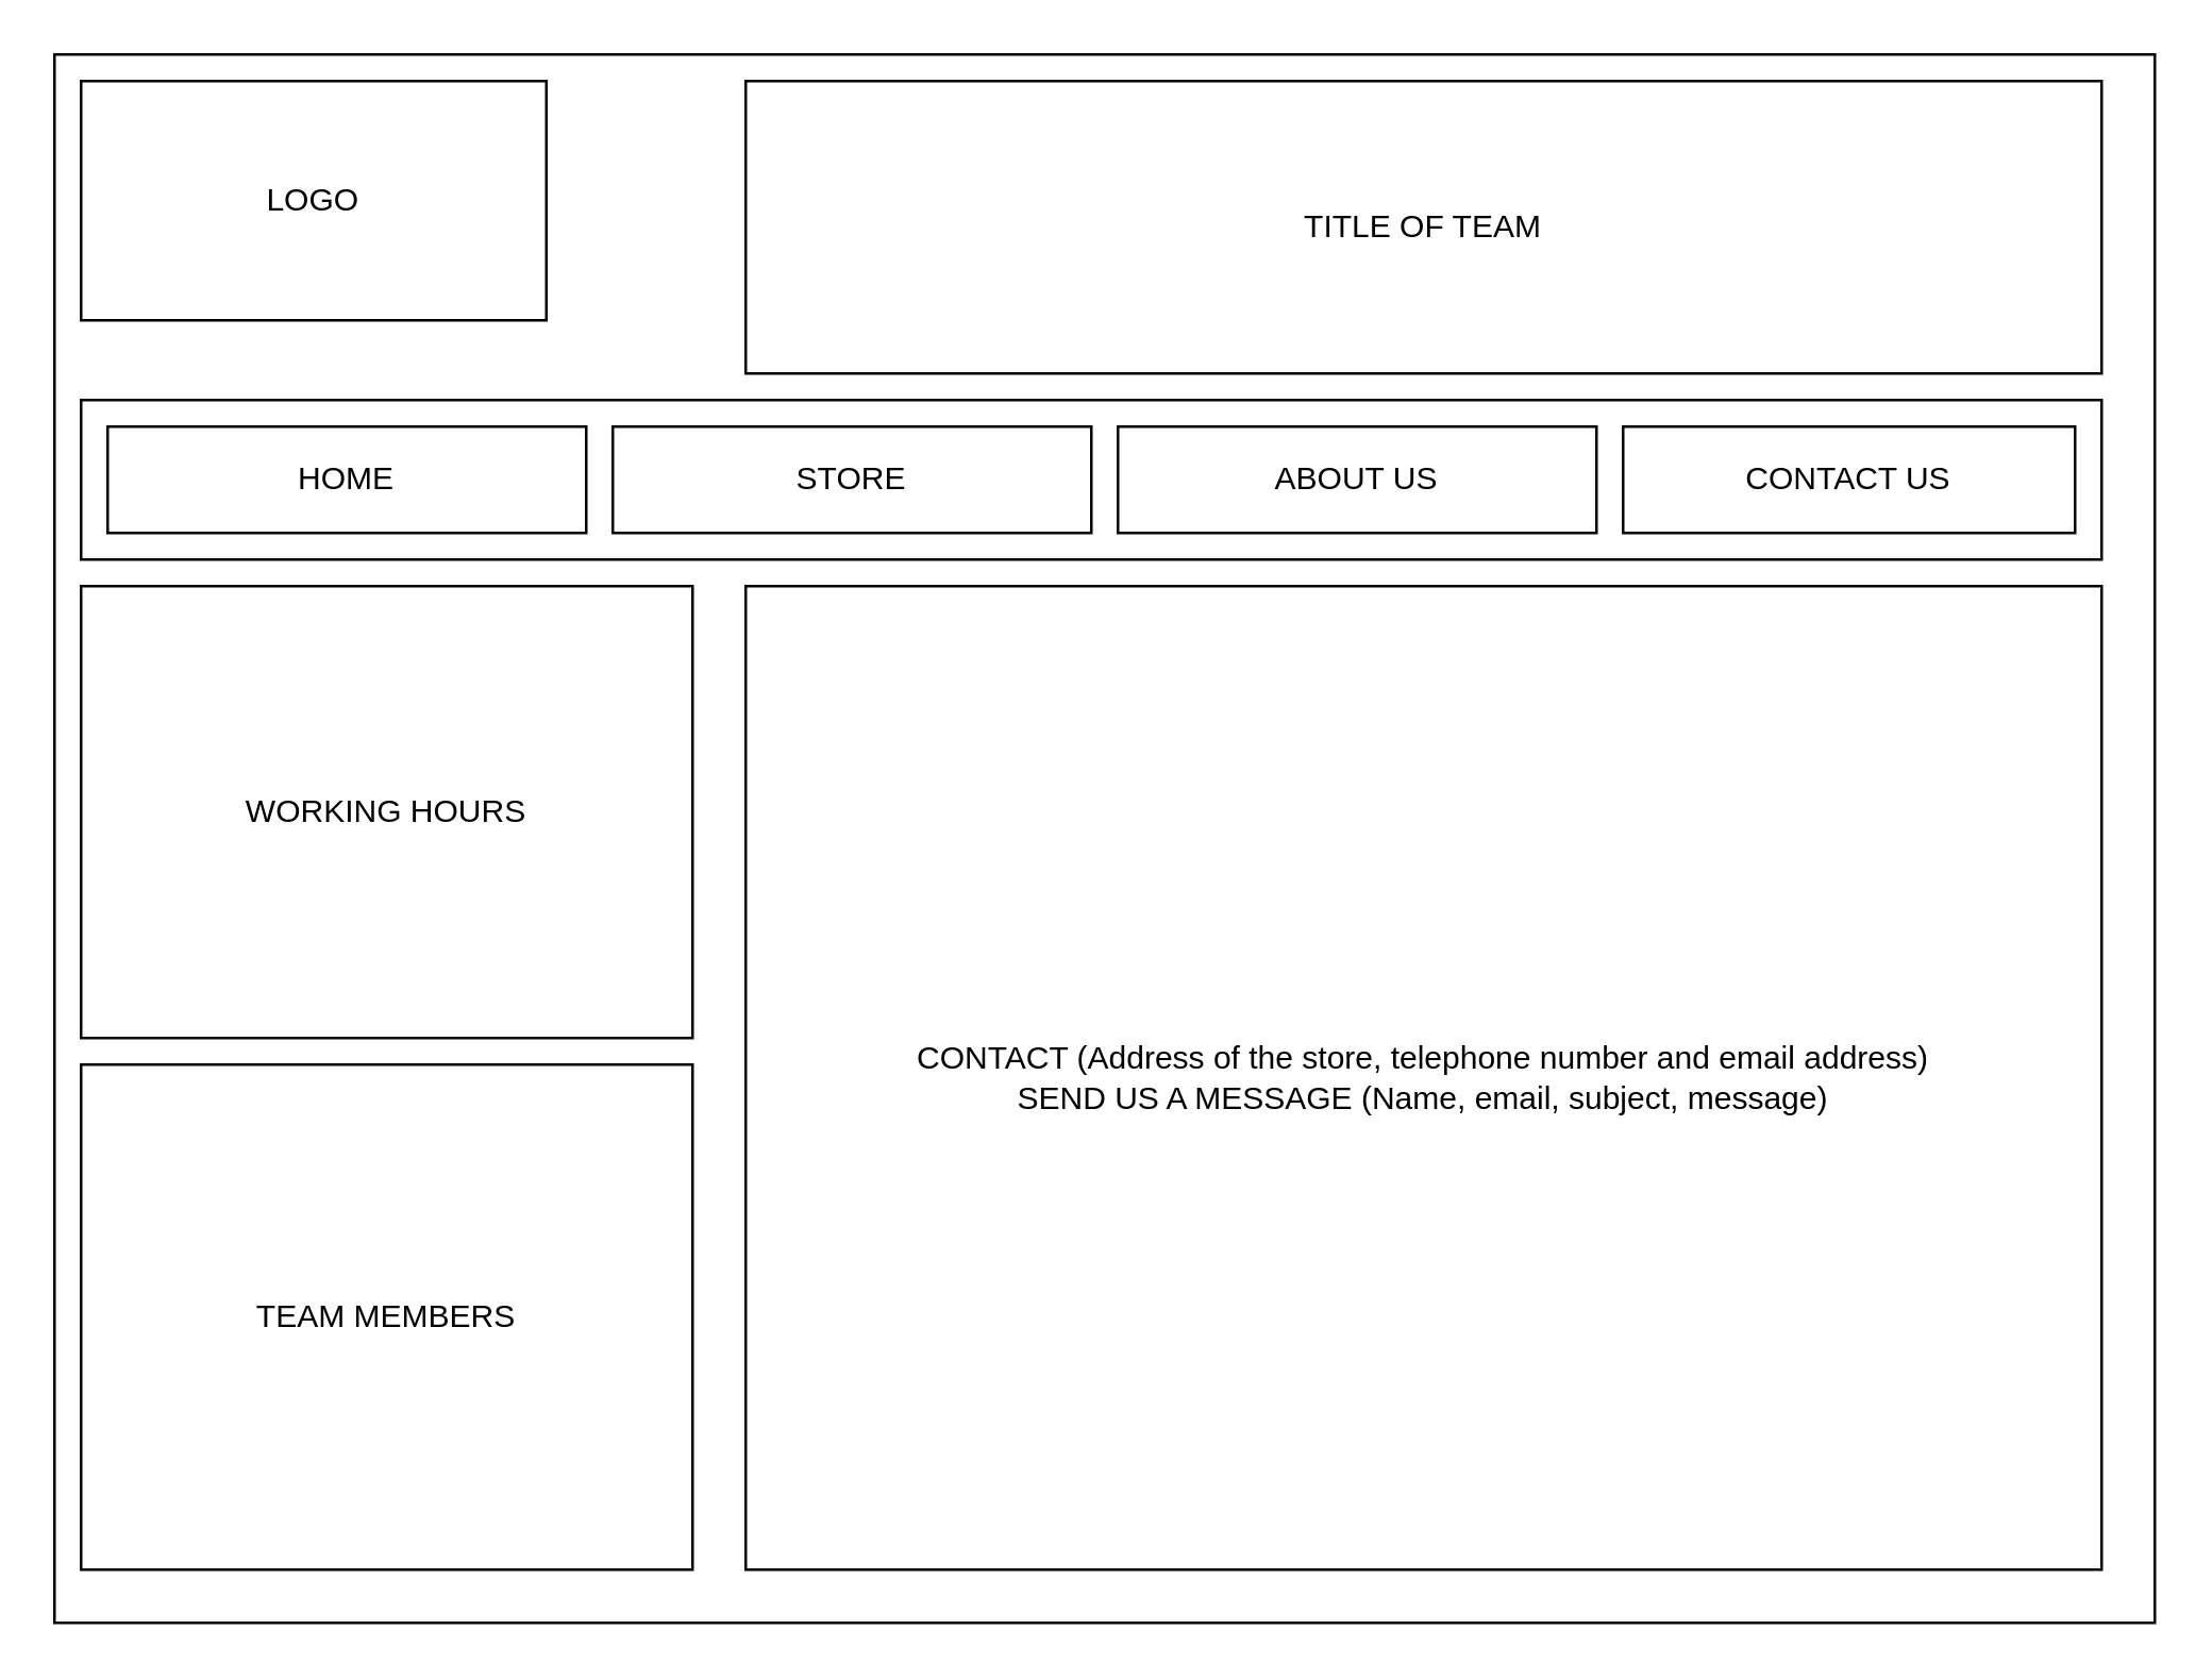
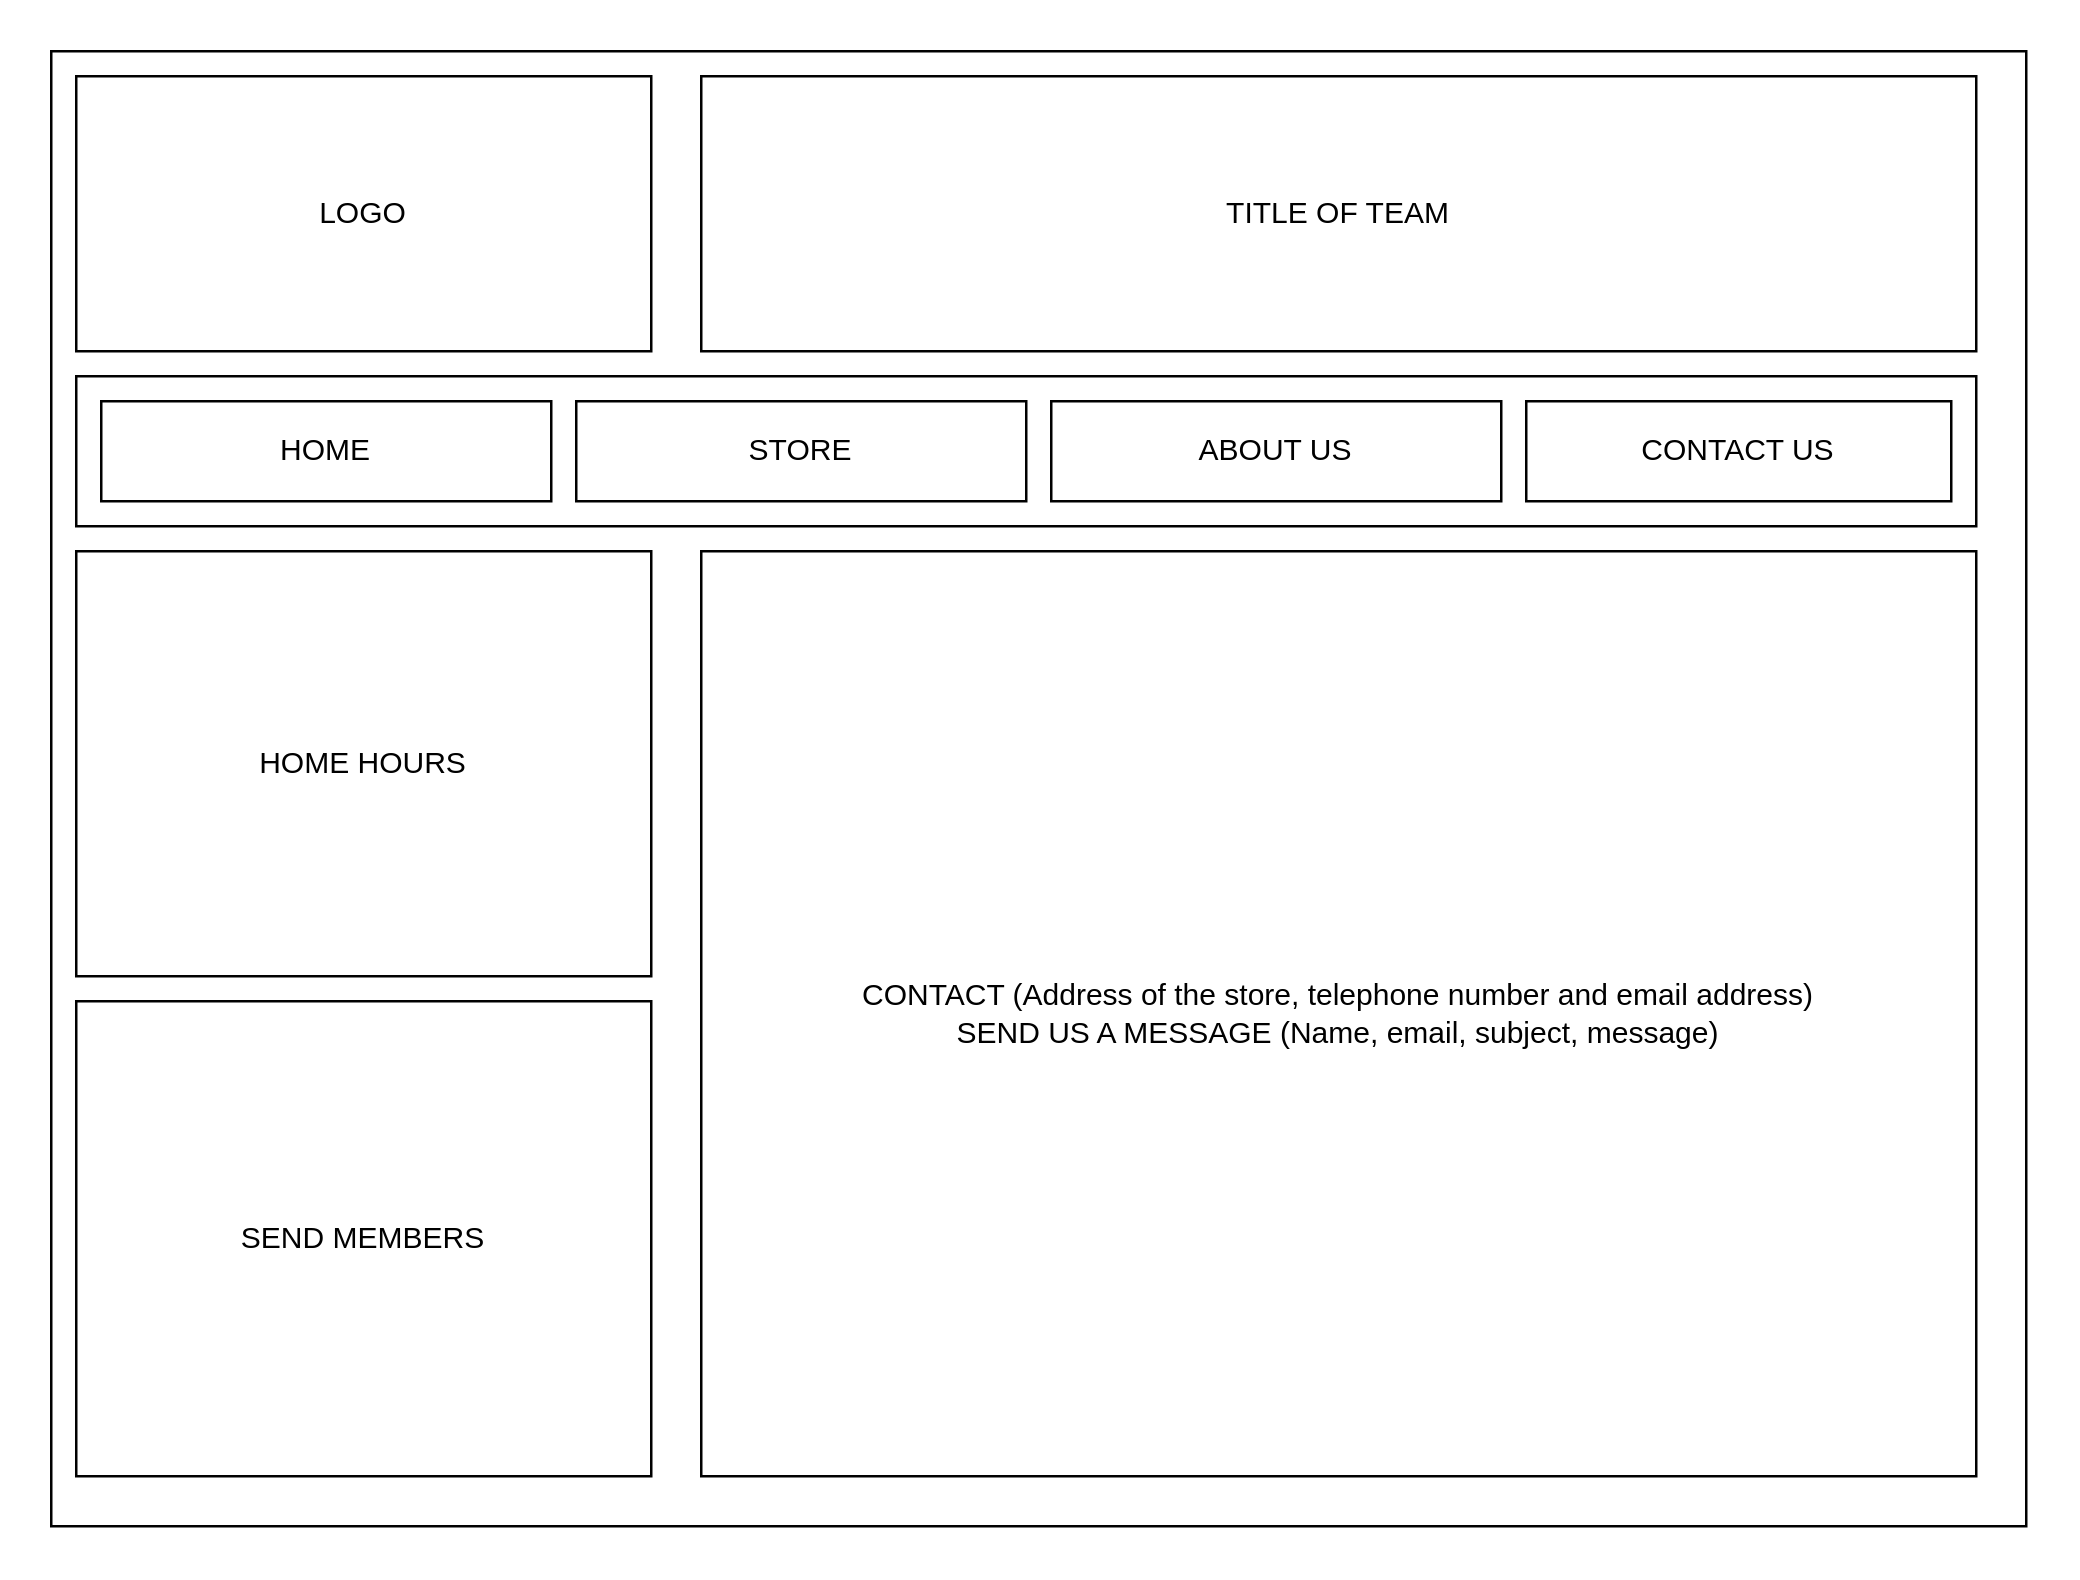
- <mxCell id="6" value="LOGO" style="rounded=0;whiteSpace=wrap;html=1;" vertex="1" parent="1"><mxGeometry x="30" y="30" width="175" height="90" as="geometry" /></mxCell>
+ <mxCell id="6" value="LOGO" style="rounded=0;whiteSpace=wrap;html=1;" vertex="1" parent="1"><mxGeometry x="30" y="30" width="230" height="110" as="geometry" /></mxCell>
- <mxCell id="3" value="WORKING HOURS" style="rounded=0;whiteSpace=wrap;html=1;" vertex="1" parent="1"><mxGeometry x="30" y="220" width="230" height="170" as="geometry" /></mxCell>
+ <mxCell id="3" value="HOME HOURS" style="rounded=0;whiteSpace=wrap;html=1;" vertex="1" parent="1"><mxGeometry x="30" y="220" width="230" height="170" as="geometry" /></mxCell>
- <mxCell id="4" value="TEAM MEMBERS" style="rounded=0;whiteSpace=wrap;html=1;" vertex="1" parent="1"><mxGeometry x="30" y="400" width="230" height="190" as="geometry" /></mxCell>
+ <mxCell id="4" value="SEND MEMBERS" style="rounded=0;whiteSpace=wrap;html=1;" vertex="1" parent="1"><mxGeometry x="30" y="400" width="230" height="190" as="geometry" /></mxCell>
